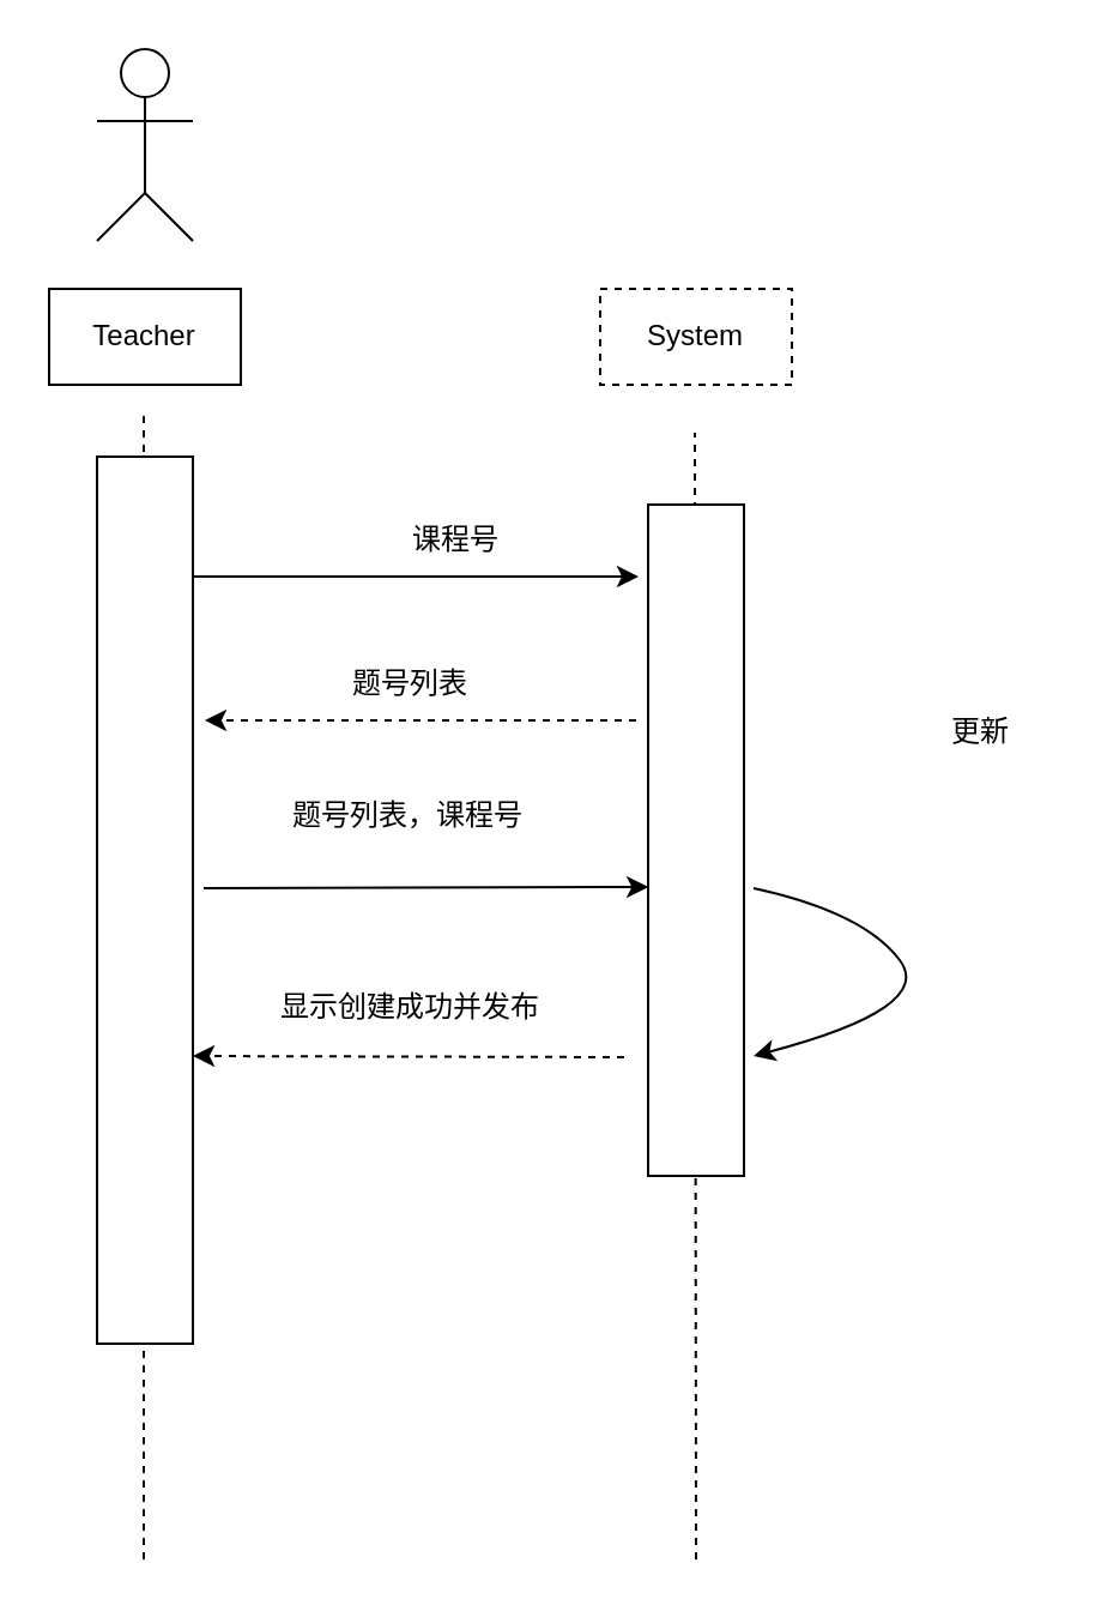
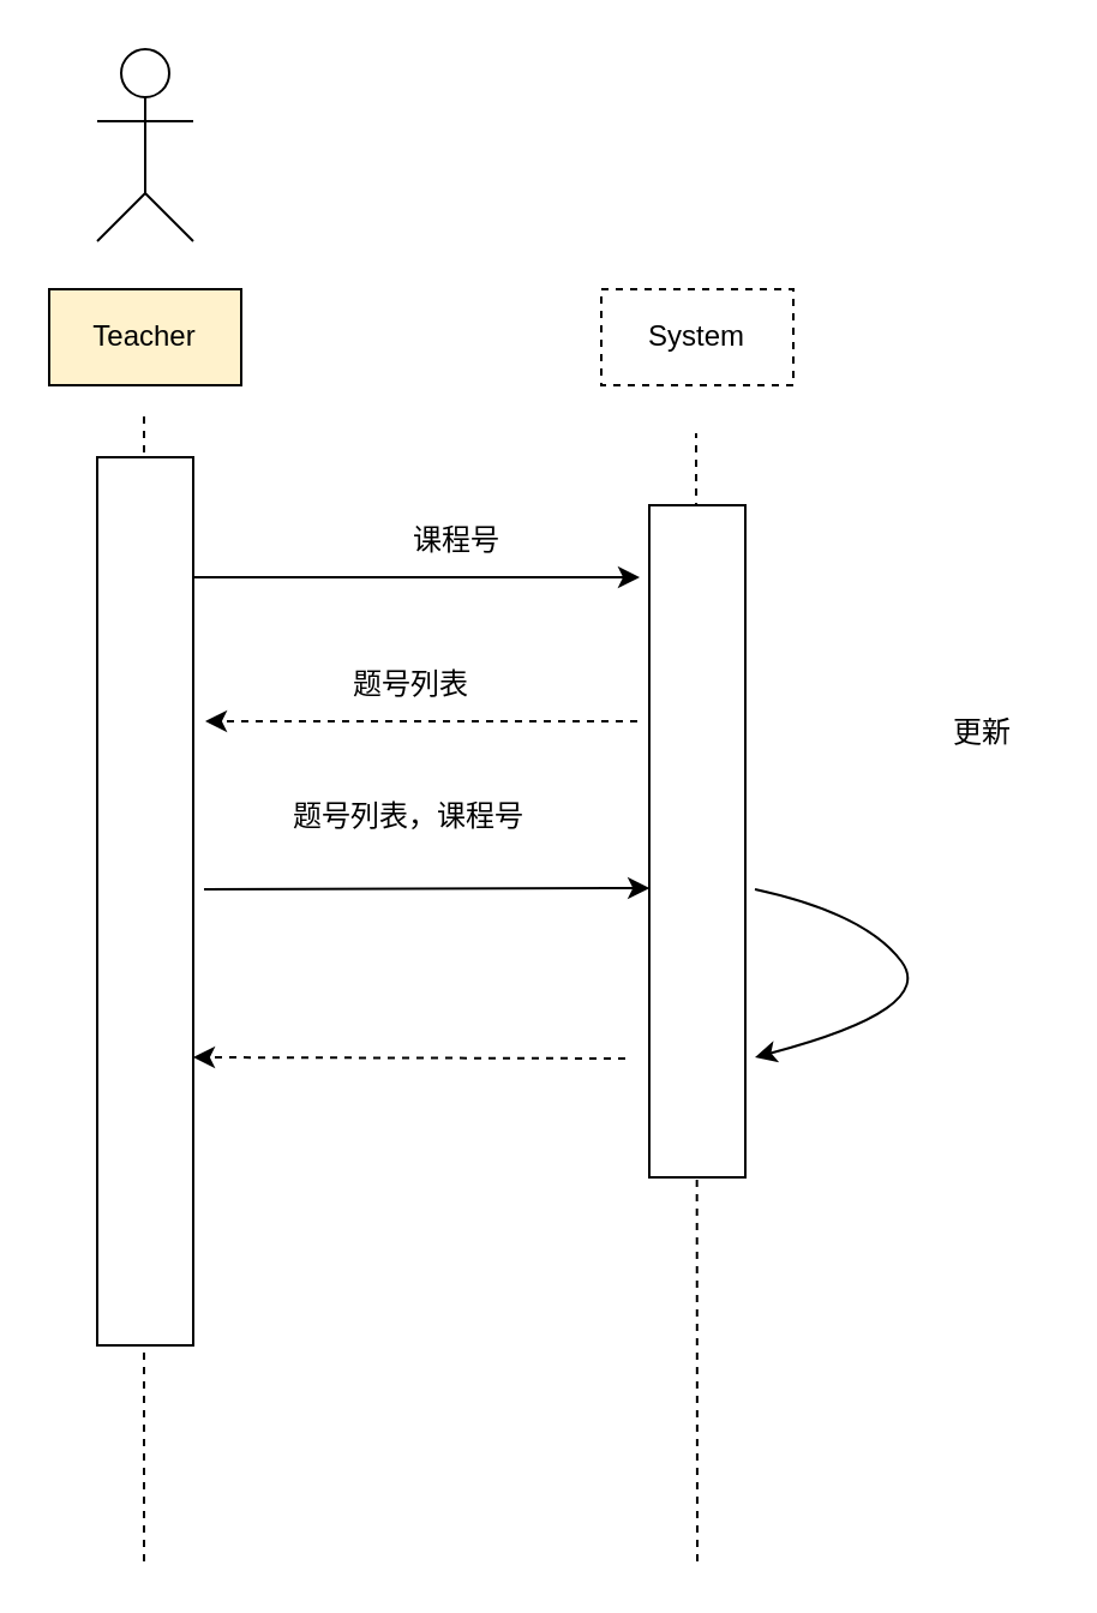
- <mxCell id="9" value="Teacher" style="rounded=0;whiteSpace=wrap;html=1;fontFamily=Helvetica;" parent="1" vertex="1"><mxGeometry x="20" y="120" width="80" height="40" as="geometry" /></mxCell>
+ <mxCell id="9" value="Teacher" style="rounded=0;whiteSpace=wrap;html=1;fontFamily=Helvetica;fillColor=#fff2cc;" parent="1" vertex="1"><mxGeometry x="20" y="120" width="80" height="40" as="geometry" /></mxCell>
- <mxCell id="22" value="显示创建成功并发布" style="text;html=1;resizable=0;points=[];autosize=1;align=left;verticalAlign=top;spacingTop=-4;" parent="1" vertex="1"><mxGeometry x="115" y="410" width="120" height="20" as="geometry" /></mxCell>
